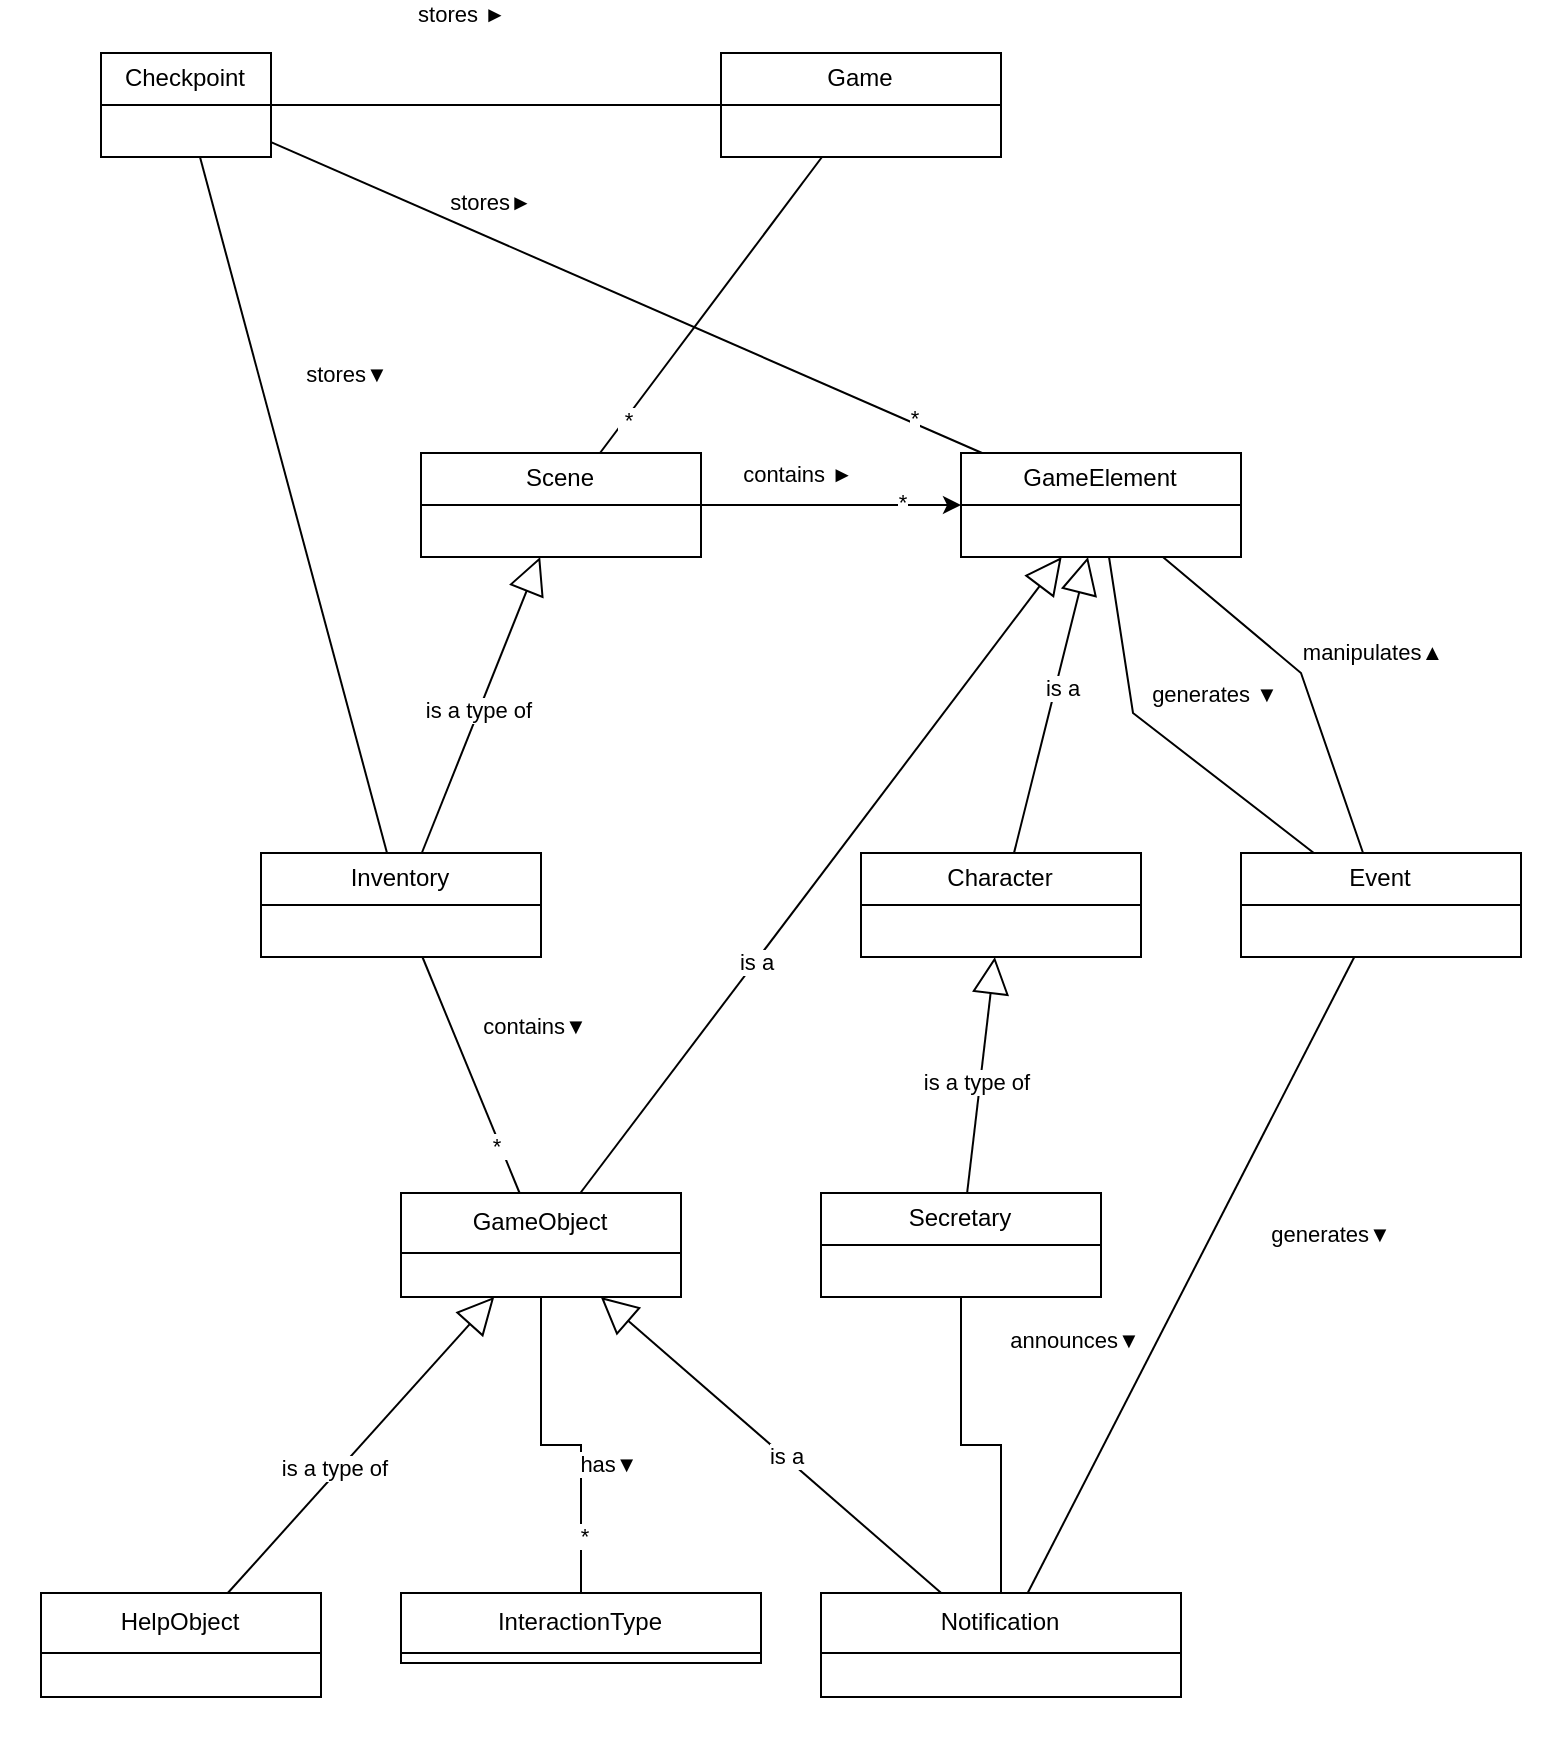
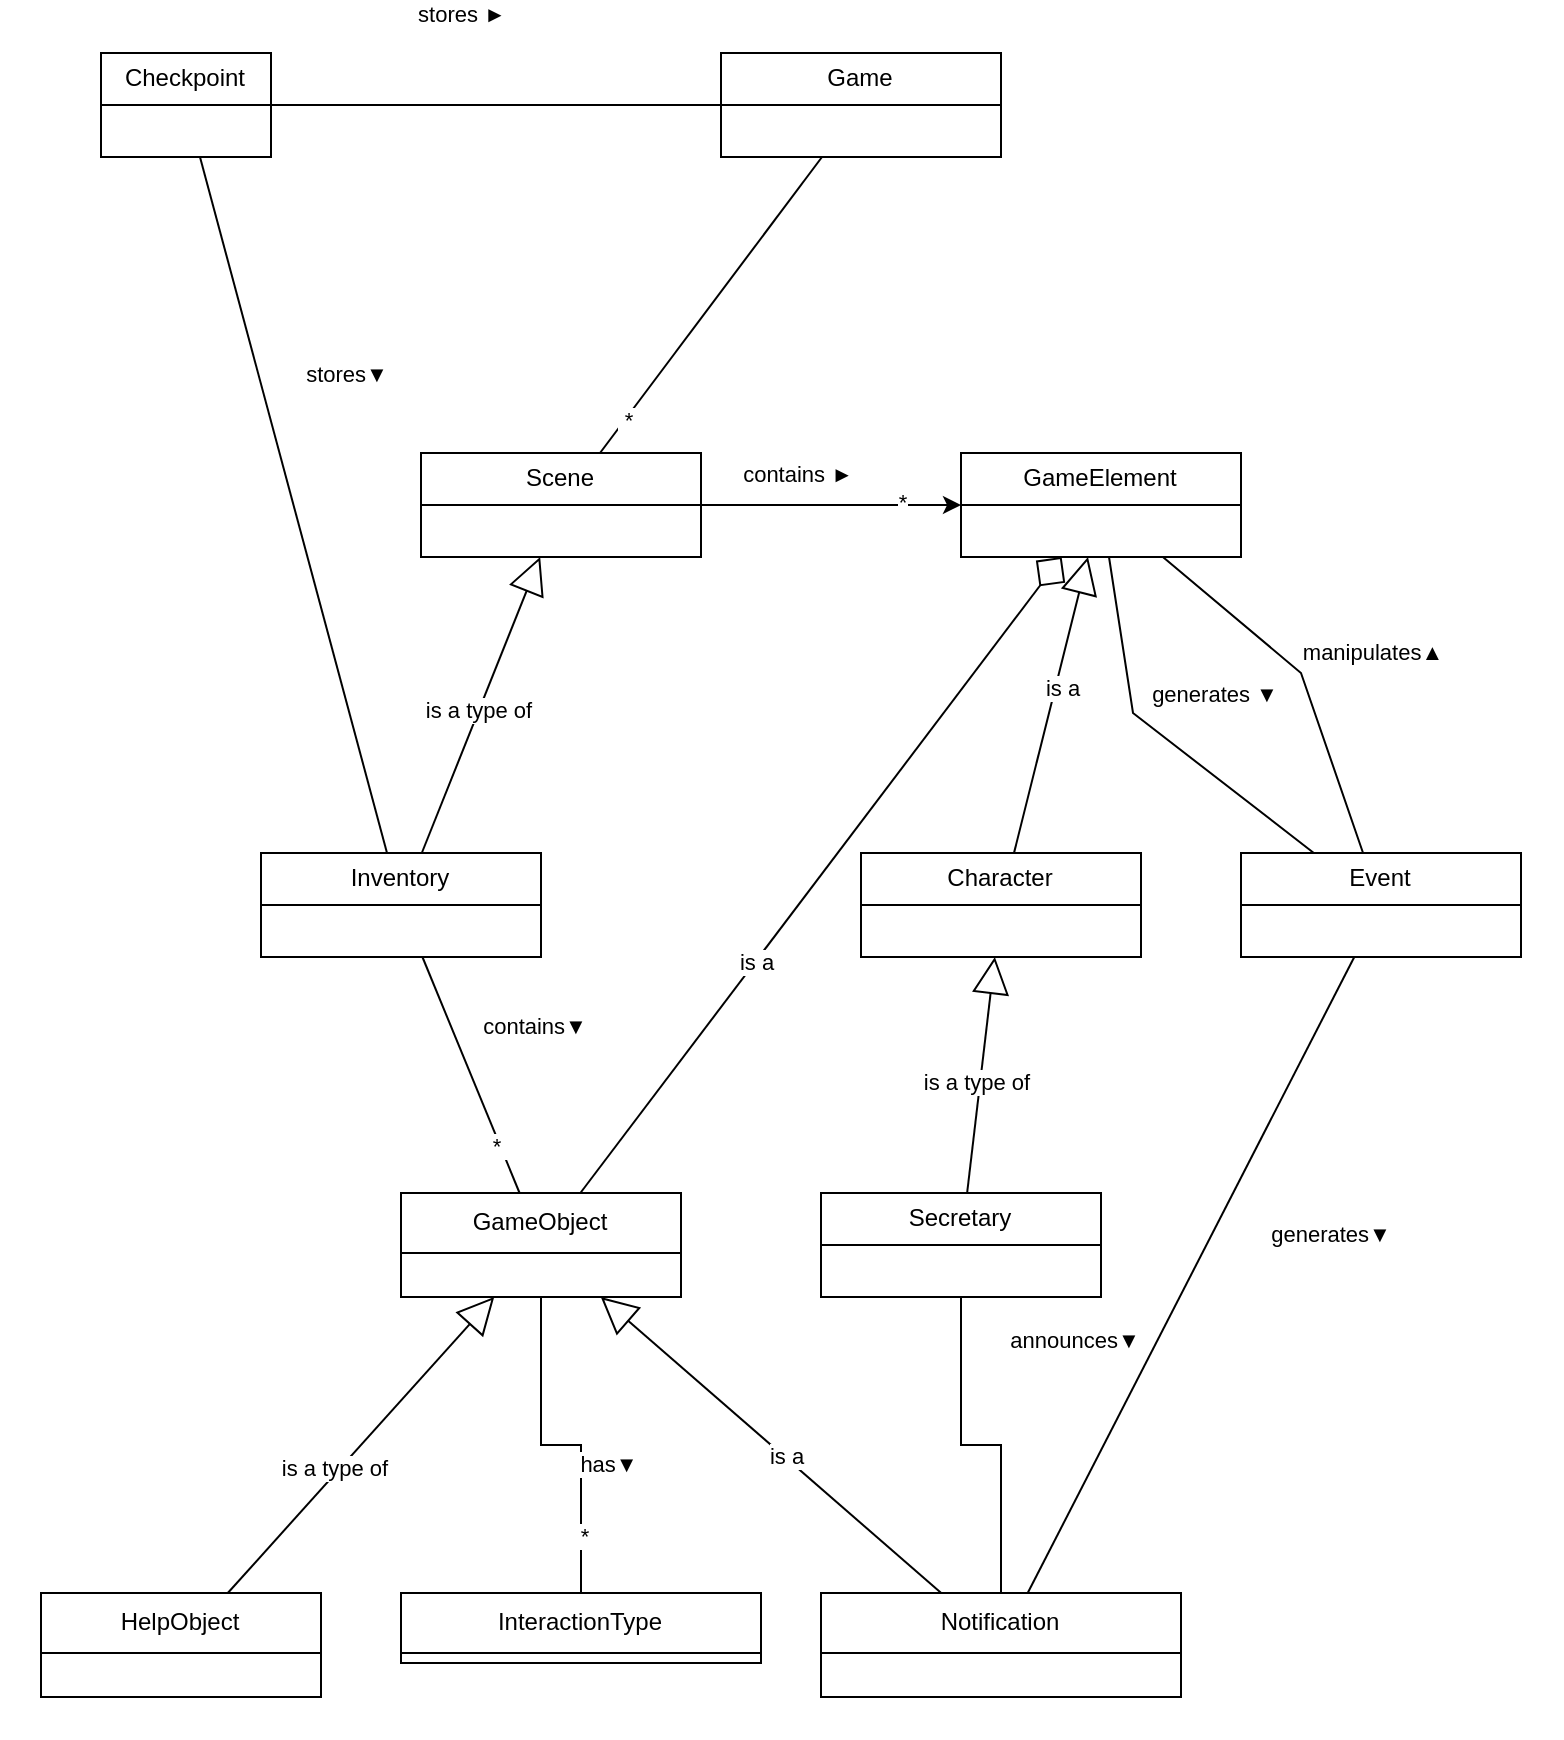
- <mxCell id="2" style="rounded=0;orthogonalLoop=1;jettySize=auto;html=1;endArrow=none;startFill=0;" parent="1" source="9" target="17" edge="1"><mxGeometry relative="1" as="geometry" /></mxCell>
- <mxCell id="3" value="*" style="edgeLabel;html=1;align=center;verticalAlign=middle;resizable=0;points=[];" parent="2" vertex="1" connectable="0"><mxGeometry x="0.803" y="3" relative="1" as="geometry"><mxPoint as="offset" /></mxGeometry></mxCell>
- <mxCell id="4" value="stores►" style="edgeLabel;html=1;align=center;verticalAlign=middle;resizable=0;points=[];" parent="2" vertex="1" connectable="0"><mxGeometry x="-0.497" relative="1" as="geometry"><mxPoint x="20" y="-9" as="offset" /></mxGeometry></mxCell>
- <mxCell id="47" value="" style="endArrow=block;endSize=16;endFill=0;html=1;rounded=0;" parent="1" source="33" target="17" edge="1"><mxGeometry width="160" relative="1" as="geometry"><mxPoint x="490" y="600" as="sourcePoint" /><mxPoint x="490" y="482" as="targetPoint" /></mxGeometry></mxCell>
+ <mxCell id="47" value="" style="endArrow=diamond;endSize=16;endFill=0;html=1;rounded=0;" parent="1" source="33" target="17" edge="1"><mxGeometry width="160" relative="1" as="geometry"><mxPoint x="490" y="600" as="sourcePoint" /><mxPoint x="490" y="482" as="targetPoint" /></mxGeometry></mxCell>
